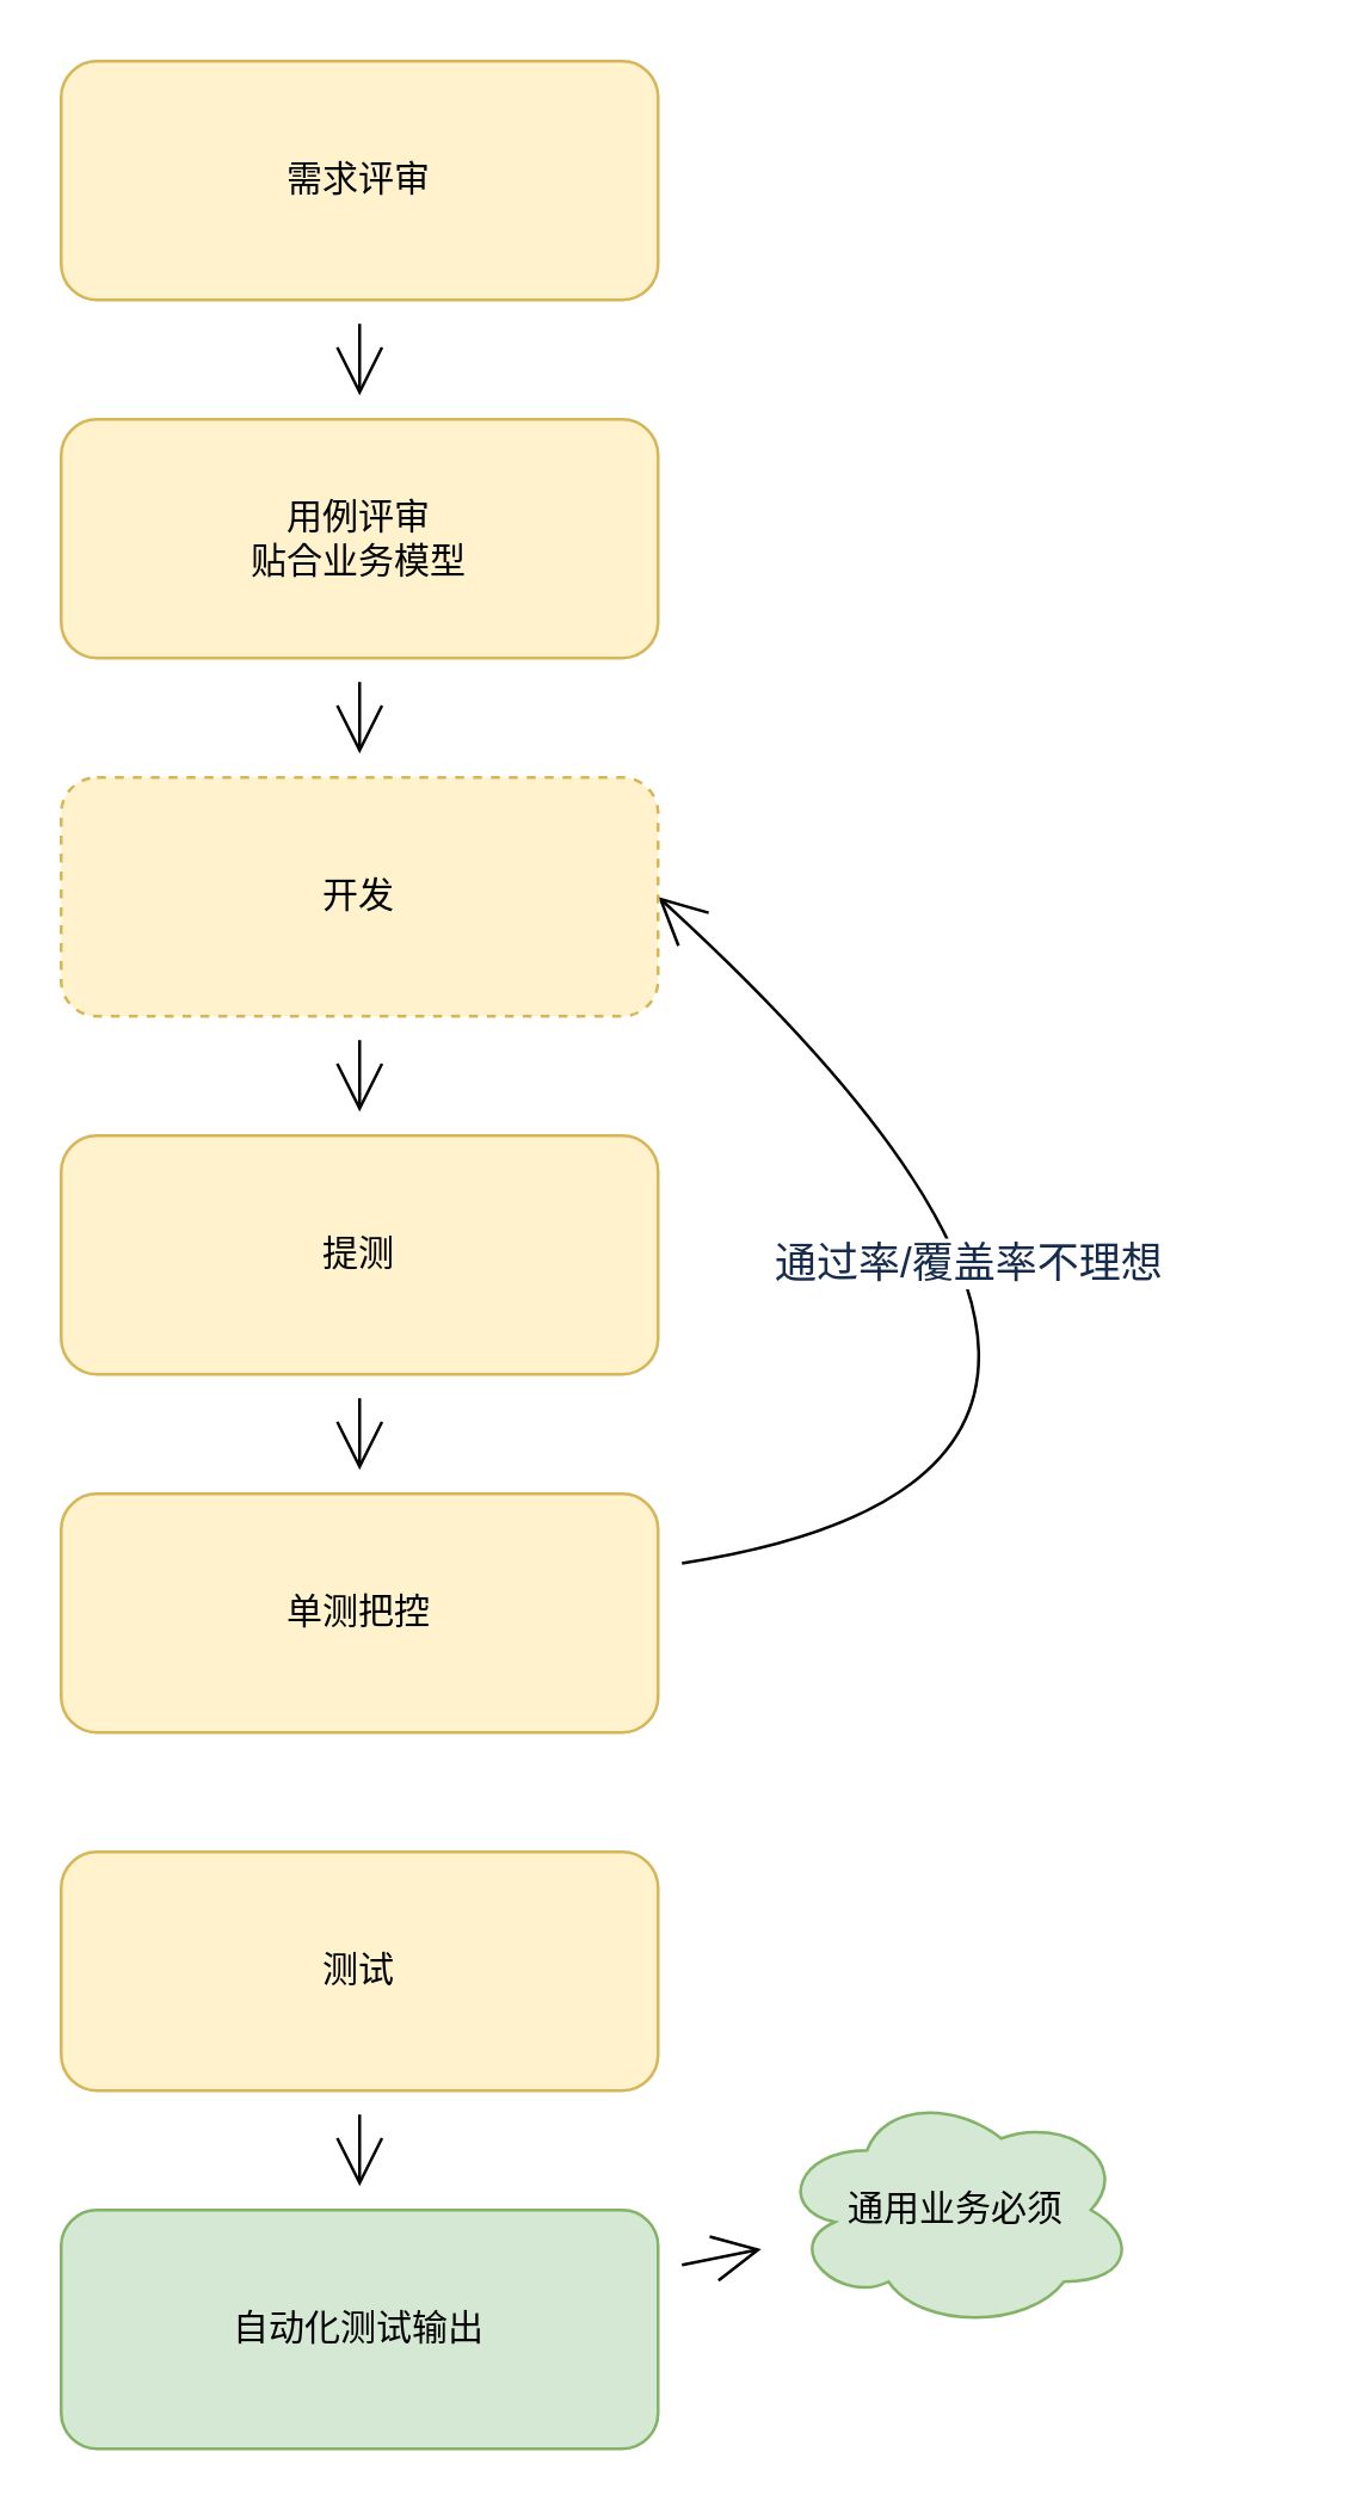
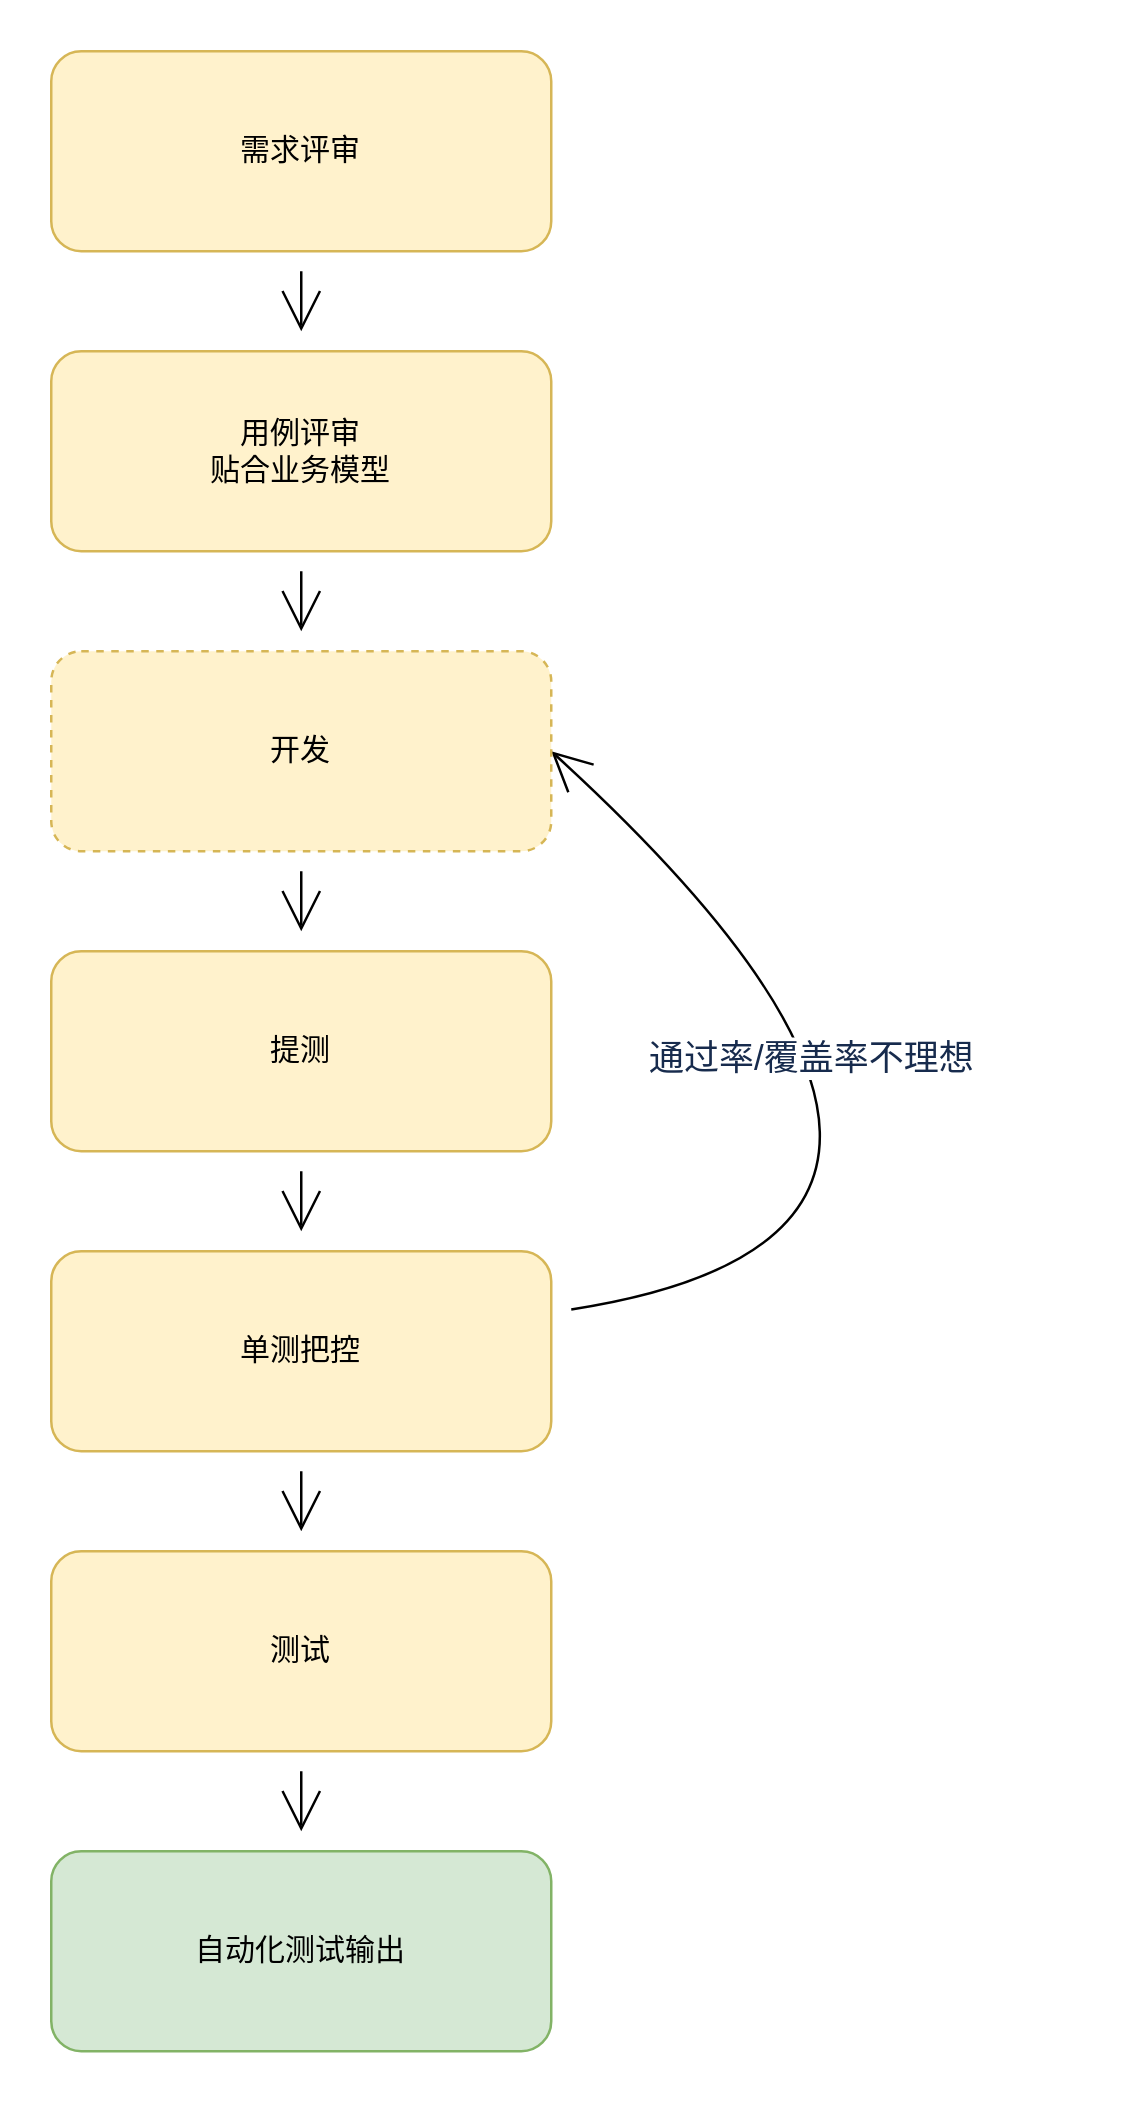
+ <mxCell id="8" value="" style="edgeStyle=none;curved=1;rounded=0;orthogonalLoop=1;jettySize=auto;html=1;endArrow=open;startSize=14;endSize=14;sourcePerimeterSpacing=8;targetPerimeterSpacing=8;" edge="1" parent="1" source="11" target="15"><mxGeometry relative="1" as="geometry" /></mxCell>
- <mxCell id="18" value="通用业务必须" style="ellipse;shape=cloud;whiteSpace=wrap;html=1;rounded=1;strokeColor=#82b366;fillColor=#d5e8d4;hachureGap=4;" vertex="1" parent="1"><mxGeometry x="260" y="700" width="120" height="80" as="geometry" /></mxCell>
- <mxCell id="16" value="" style="edgeStyle=none;curved=1;rounded=0;orthogonalLoop=1;jettySize=auto;html=1;endArrow=open;startSize=14;endSize=14;sourcePerimeterSpacing=8;targetPerimeterSpacing=8;" edge="1" parent="1" source="17" target="18"><mxGeometry relative="1" as="geometry" /></mxCell>
